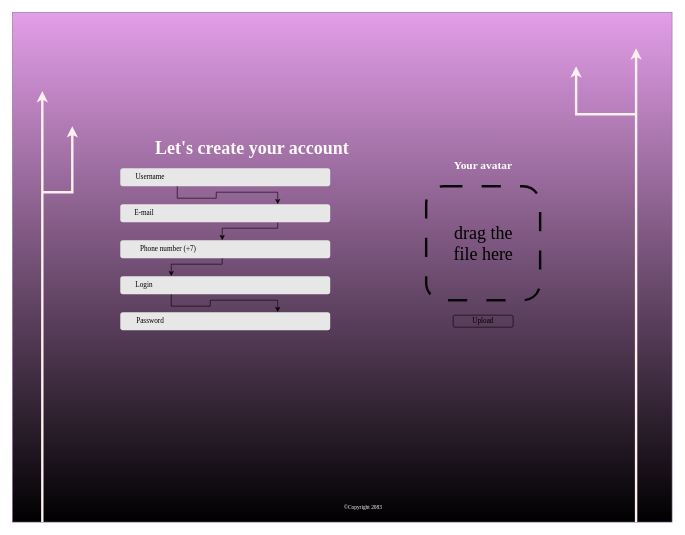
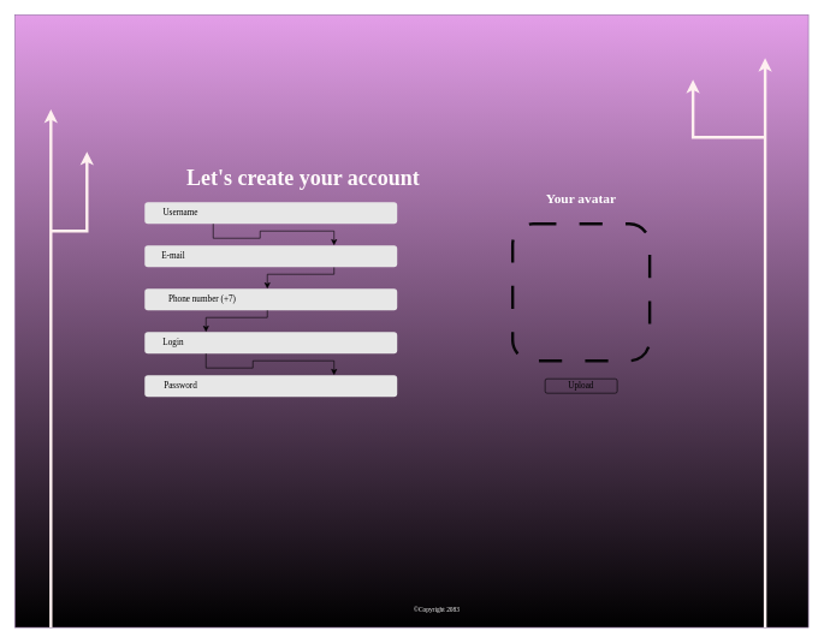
- <mxCell id="22" value="drag the file here" style="text;html=1;strokeColor=none;fillColor=none;align=center;verticalAlign=middle;whiteSpace=wrap;rounded=0;fontSize=30;fontFamily=Source Code Pro;fontColor=default;fontSource=https%3A%2F%2Ffonts.googleapis.com%2Fcss%3Ffamily%3DSource%2BCode%2BPro;" vertex="1" parent="1"><mxGeometry x="752.5" y="370" width="105" height="70" as="geometry" /></mxCell>
